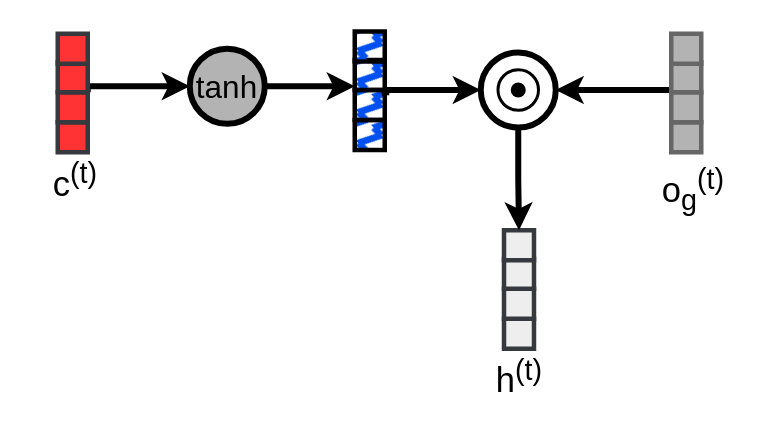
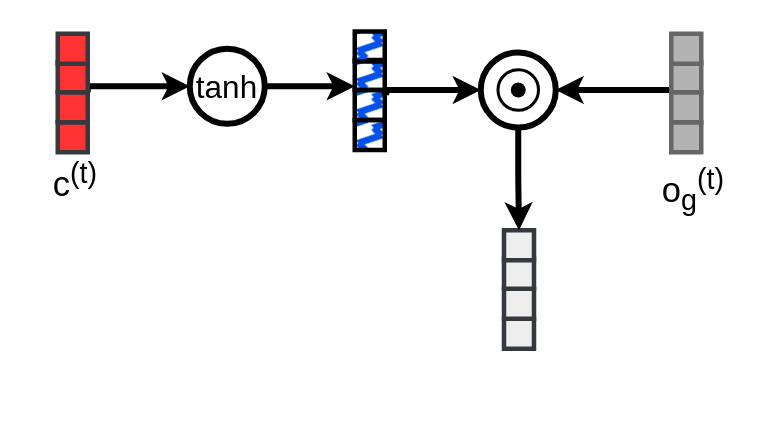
- <mxCell id="20" value="tanh" style="ellipse;whiteSpace=wrap;html=1;aspect=fixed;fontSize=21;strokeWidth=4;fillColor=#b3b3b3;" vertex="1" parent="1"><mxGeometry x="126" y="32" width="50" height="50" as="geometry" /></mxCell>
+ <mxCell id="20" value="tanh" style="ellipse;whiteSpace=wrap;html=1;aspect=fixed;fontSize=21;strokeWidth=4;" vertex="1" parent="1"><mxGeometry x="126" y="32" width="50" height="50" as="geometry" /></mxCell>
- <mxCell id="8" value="h&lt;sup&gt;(t)&lt;/sup&gt;" style="text;html=1;align=center;verticalAlign=middle;whiteSpace=wrap;rounded=0;fontSize=23;strokeWidth=4;" vertex="1" parent="1"><mxGeometry x="315.5" y="235.5" width="60" height="30" as="geometry" /></mxCell>
